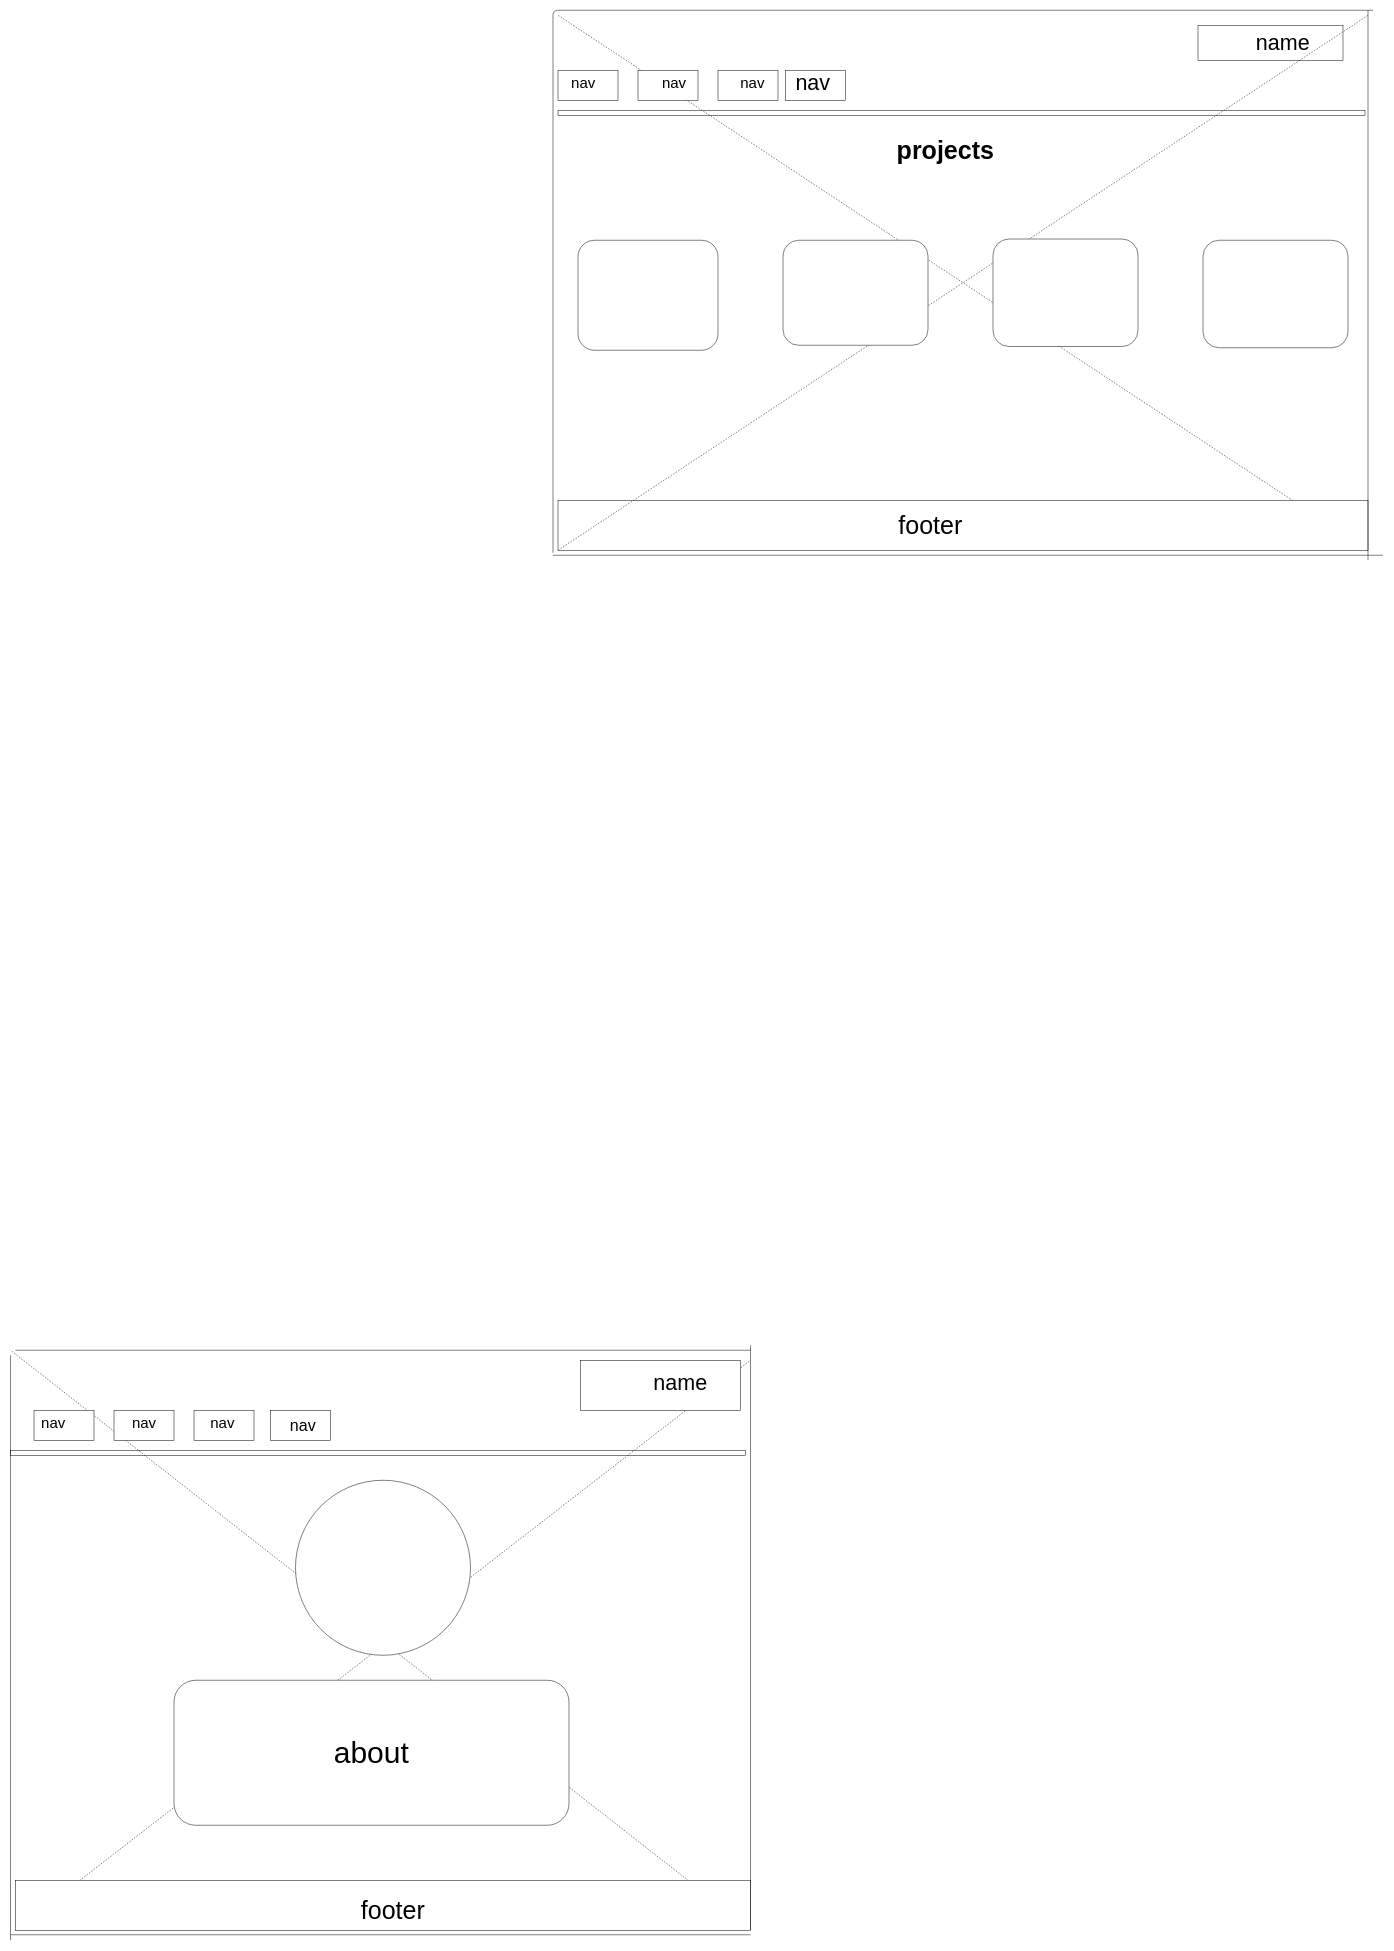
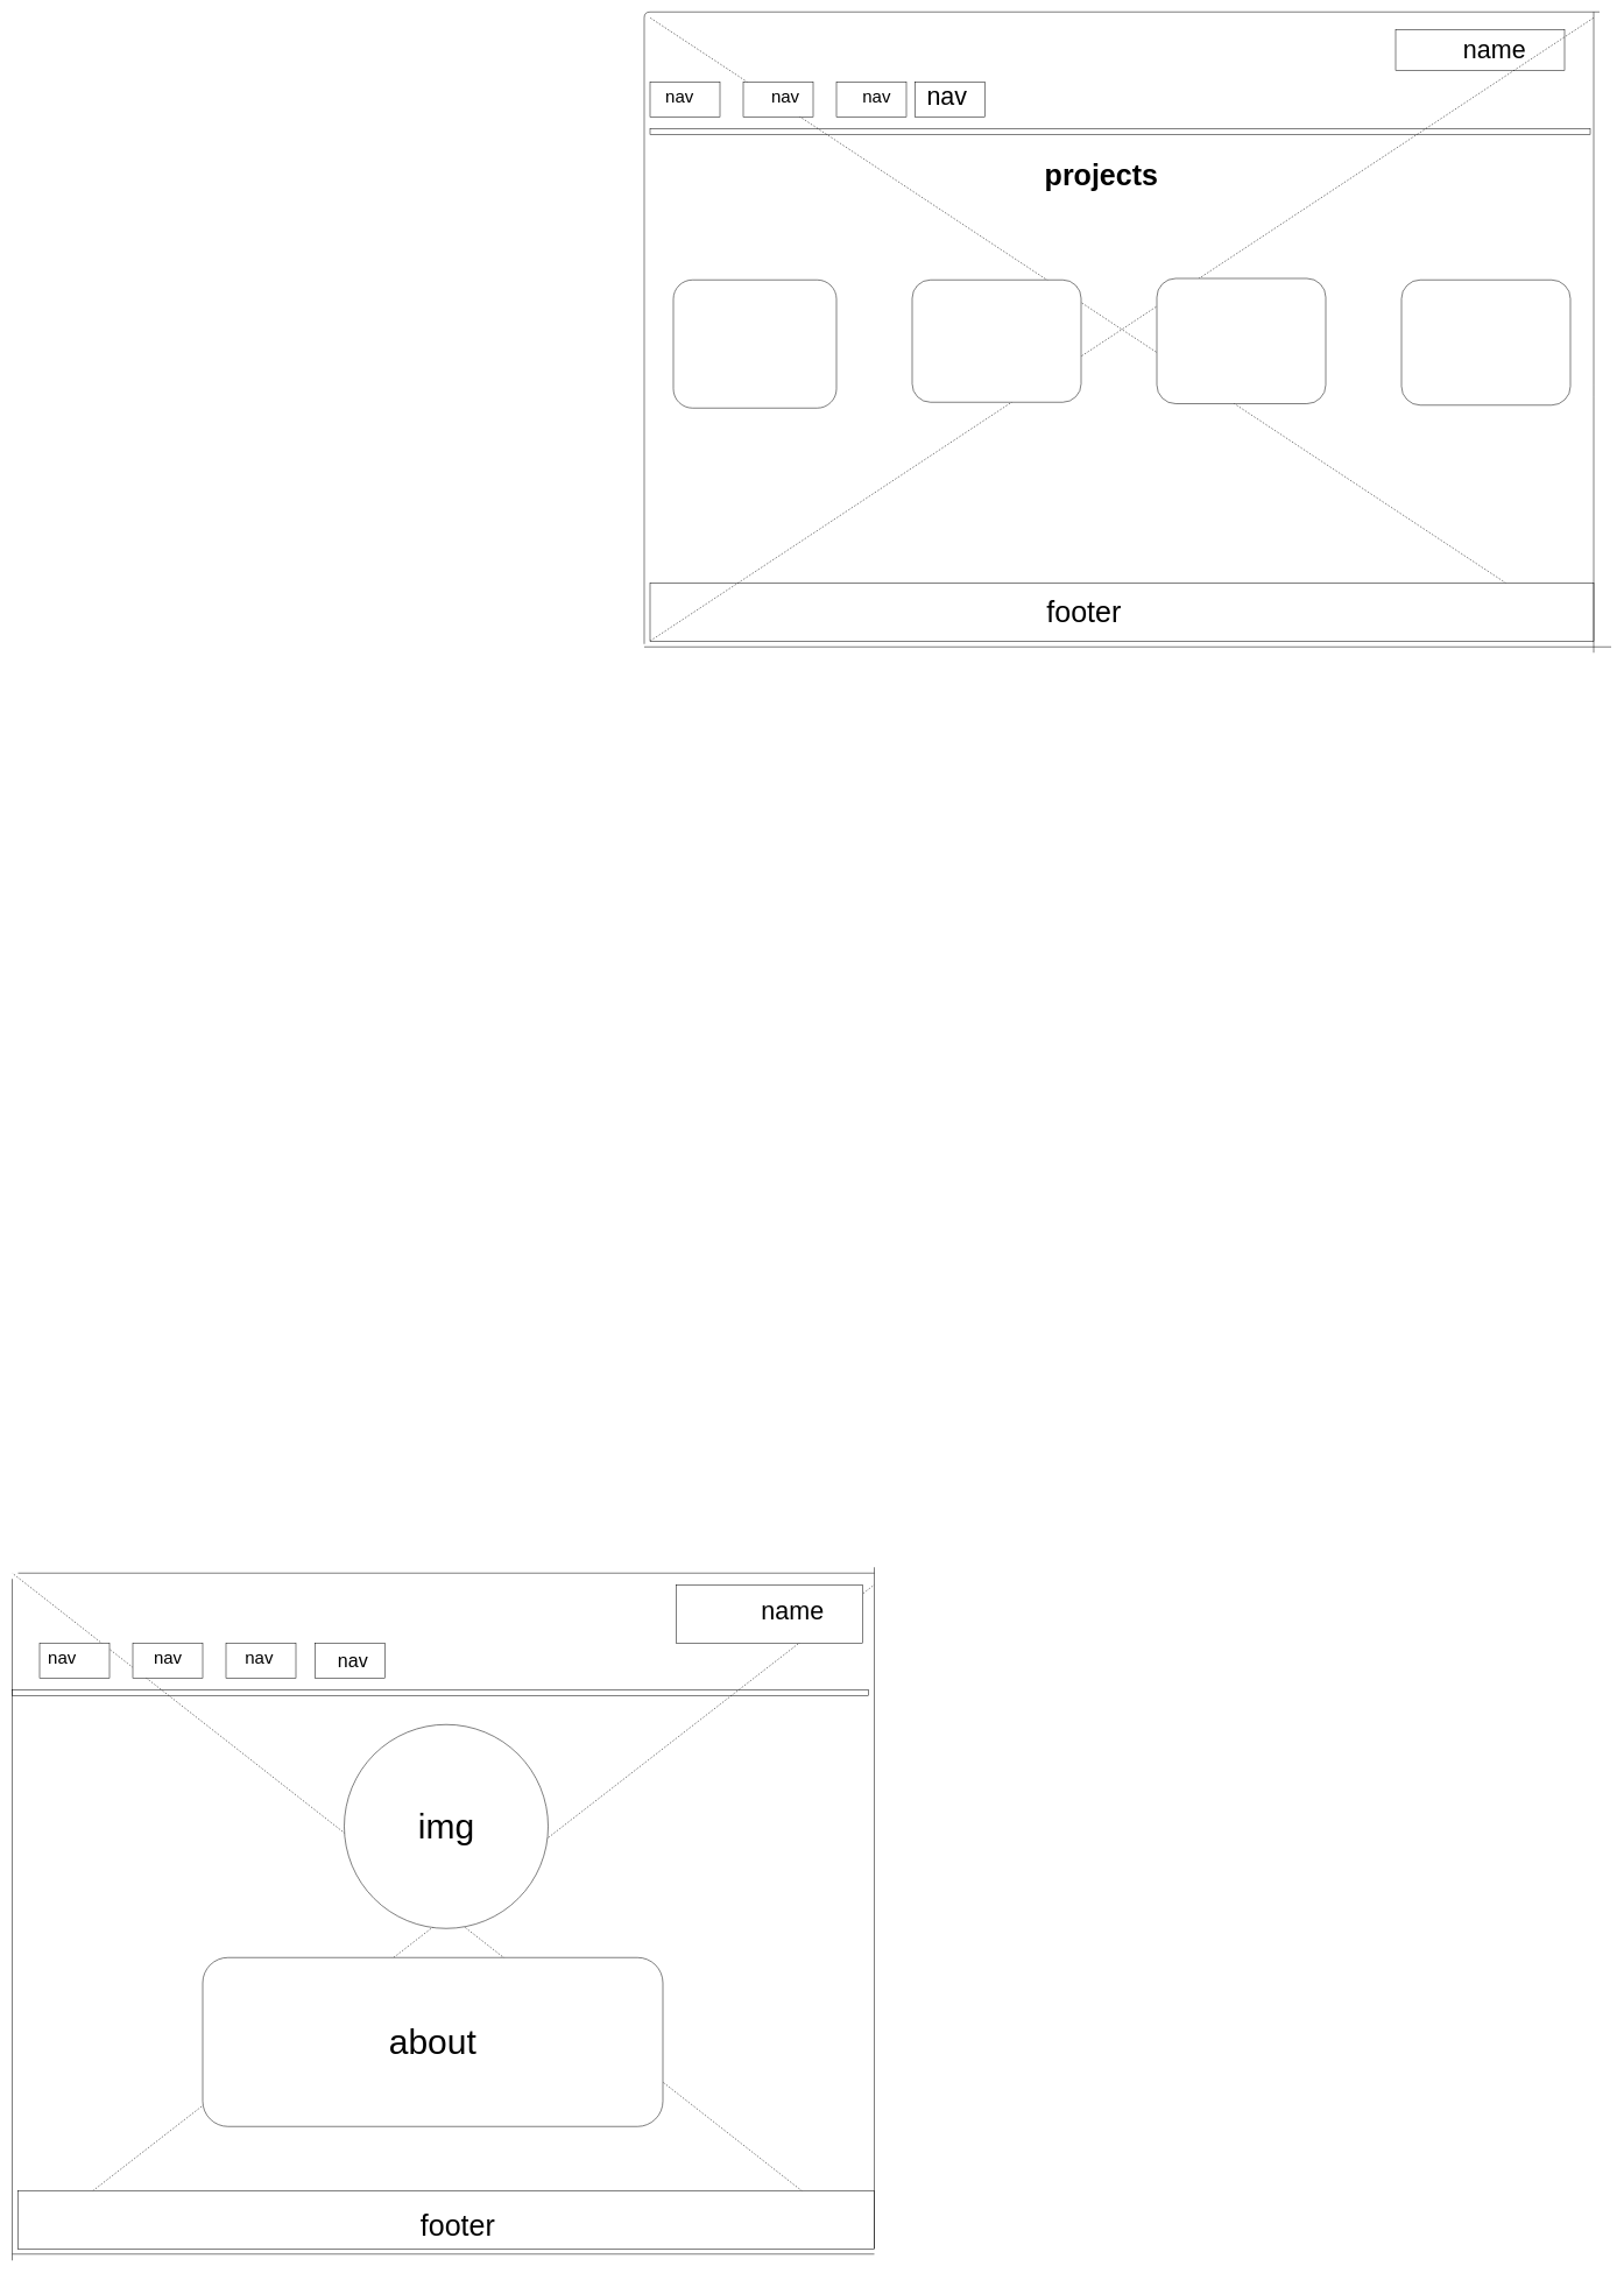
+ <mxCell id="15" value="&lt;font style=&quot;font-size: 60px&quot;&gt;img&lt;br&gt;&lt;/font&gt;" style="text;html=1;strokeColor=none;fillColor=none;align=center;verticalAlign=middle;whiteSpace=wrap;rounded=0;" parent="1" vertex="1"><mxGeometry x="627.5" y="3060" width="275" height="150" as="geometry" /></mxCell>
